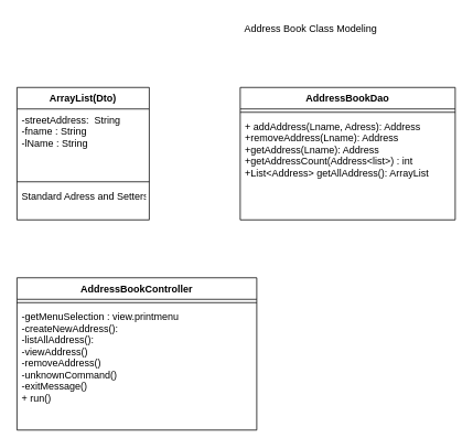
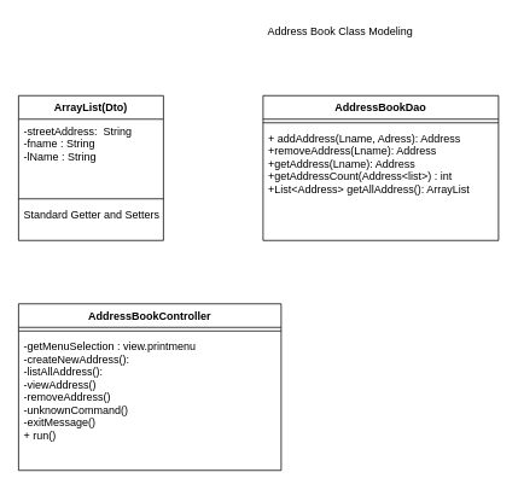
- <mxCell id="6" value="Standard Adress and Setters" style="text;strokeColor=none;fillColor=none;align=left;verticalAlign=top;spacingLeft=4;spacingRight=4;overflow=hidden;rotatable=0;points=[[0,0.5],[1,0.5]];portConstraint=eastwest;" vertex="1" parent="3"><mxGeometry y="118" width="160" height="42" as="geometry" /></mxCell>
+ <mxCell id="6" value="Standard Getter and Setters" style="text;strokeColor=none;fillColor=none;align=left;verticalAlign=top;spacingLeft=4;spacingRight=4;overflow=hidden;rotatable=0;points=[[0,0.5],[1,0.5]];portConstraint=eastwest;" vertex="1" parent="3"><mxGeometry y="118" width="160" height="42" as="geometry" /></mxCell>
